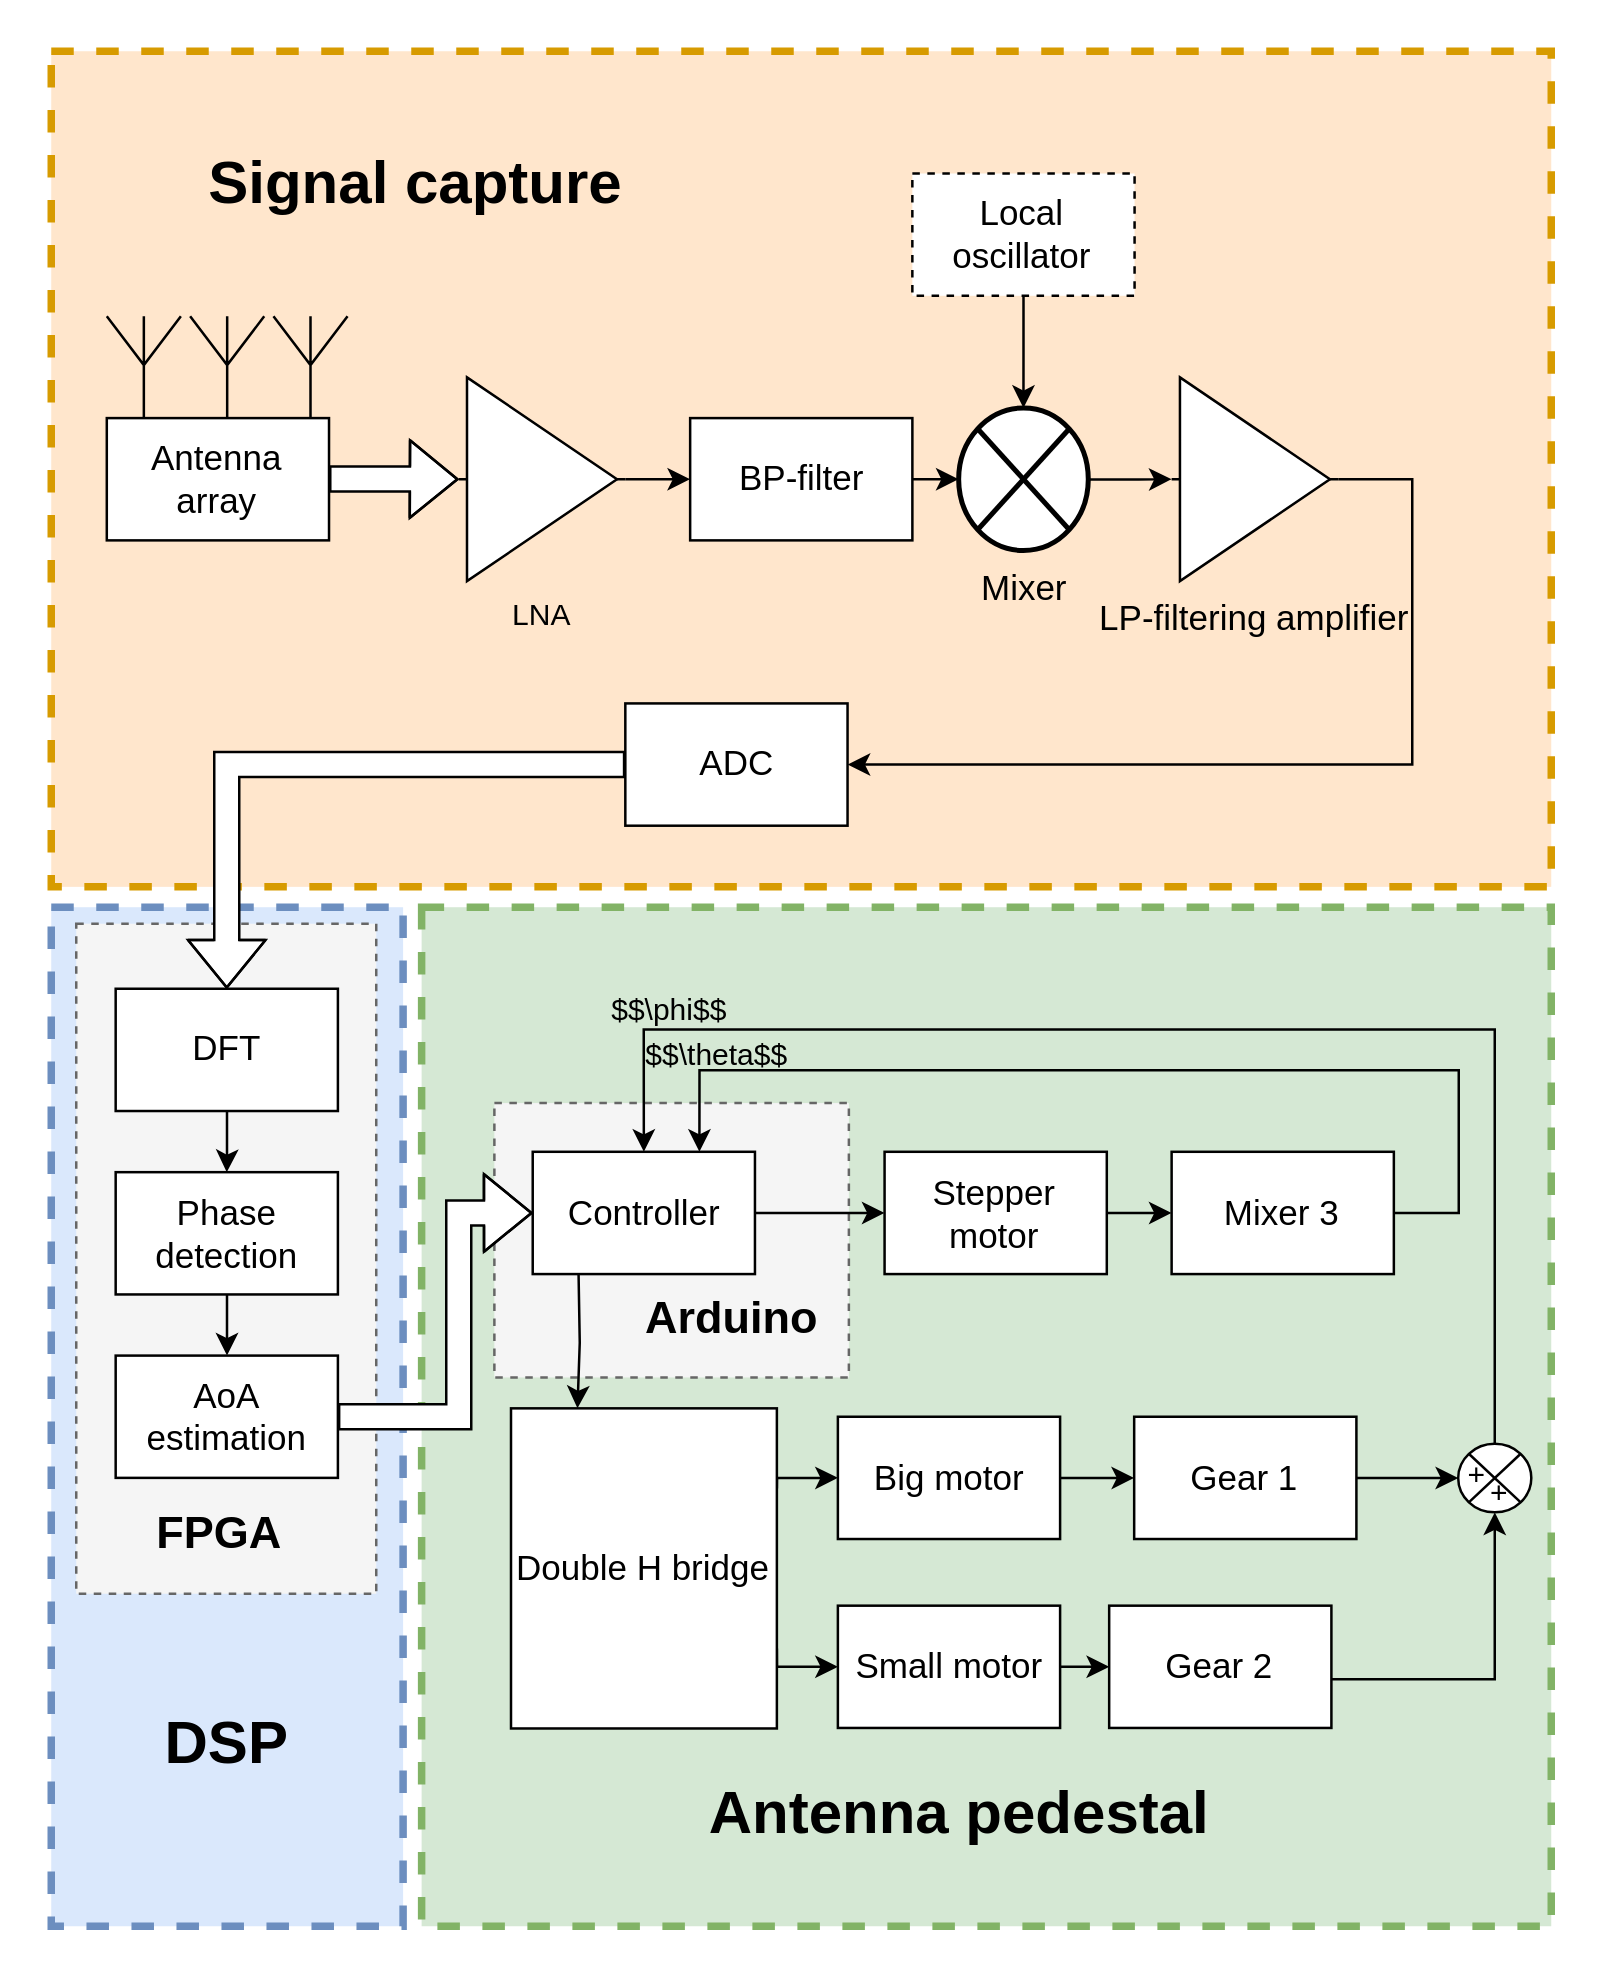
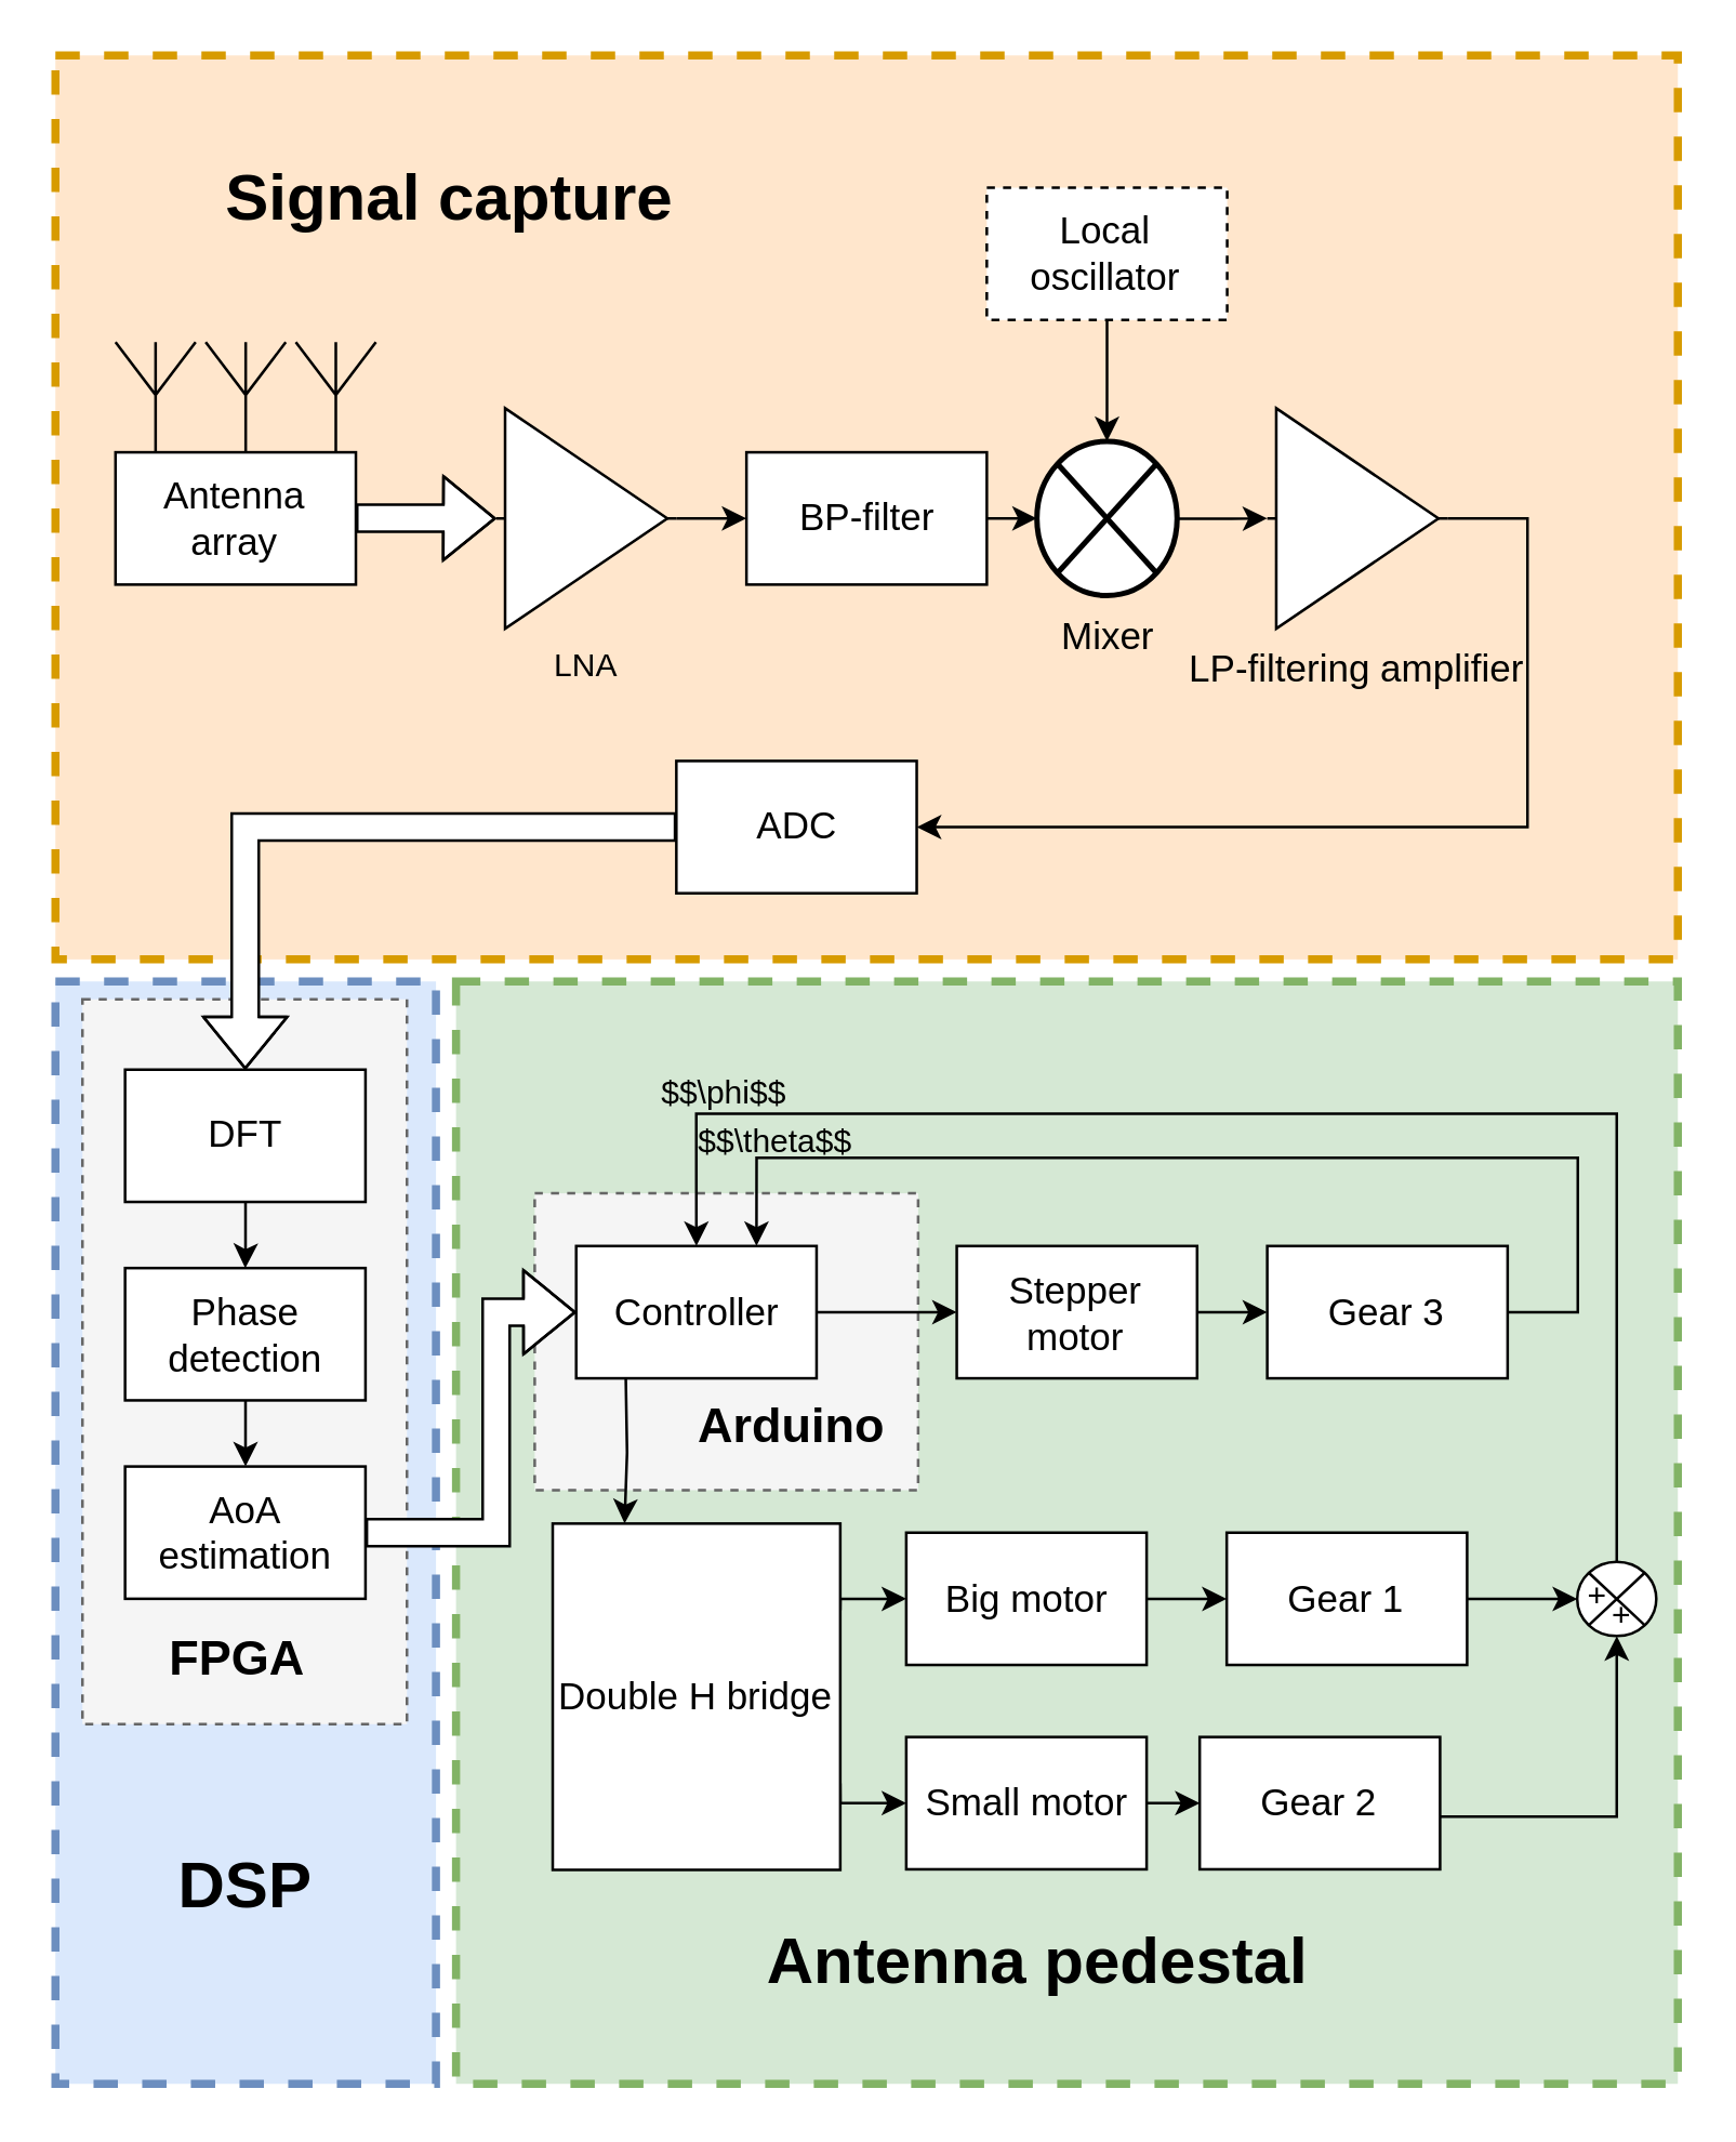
- <mxCell id="31" value="&lt;font style=&quot;font-size: 14px&quot;&gt;Mixer 3&lt;/font&gt;" style="rounded=0;whiteSpace=wrap;html=1;strokeWidth=1;" parent="3" vertex="1"><mxGeometry x="448.148" y="440.217" width="88.889" height="48.913" as="geometry" /></mxCell>
+ <mxCell id="31" value="&lt;font style=&quot;font-size: 14px&quot;&gt;Gear 3&lt;/font&gt;" style="rounded=0;whiteSpace=wrap;html=1;strokeWidth=1;" parent="3" vertex="1"><mxGeometry x="448.148" y="440.217" width="88.889" height="48.913" as="geometry" /></mxCell>
